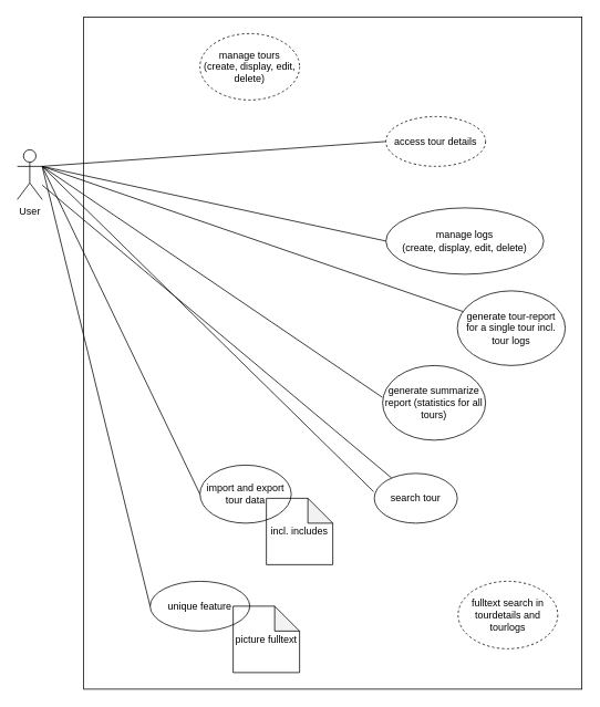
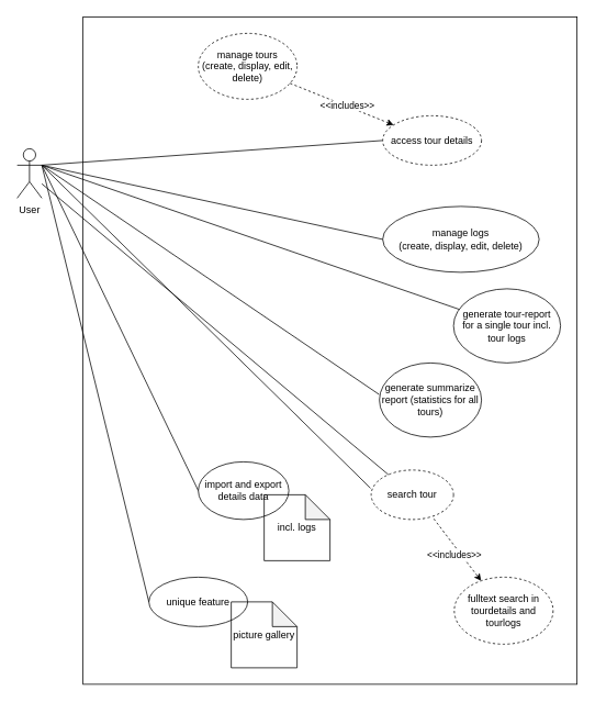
+ <mxCell id="10" style="rounded=0;orthogonalLoop=1;jettySize=auto;html=1;dashed=1;" parent="1" source="12" target="19" edge="1"><mxGeometry relative="1" as="geometry" /></mxCell>
+ <mxCell id="11" value="&amp;lt;&amp;lt;includes&amp;gt;&amp;gt;" style="edgeLabel;html=1;align=center;verticalAlign=middle;resizable=0;points=[];" parent="10" vertex="1" connectable="0"><mxGeometry x="0.328" y="1" relative="1" as="geometry"><mxPoint x="-15" y="-6" as="offset" /></mxGeometry></mxCell>
- <mxCell id="14" value="import and export&lt;br&gt;tour data" style="ellipse;whiteSpace=wrap;html=1;fillColor=none;" parent="1" vertex="1"><mxGeometry x="240" y="560" width="110" height="70" as="geometry" /></mxCell>
+ <mxCell id="14" value="import and export&lt;br&gt;details data" style="ellipse;whiteSpace=wrap;html=1;fillColor=none;" parent="1" vertex="1"><mxGeometry x="240" y="560" width="110" height="70" as="geometry" /></mxCell>
- <mxCell id="18" value="search tour" style="ellipse;whiteSpace=wrap;html=1;fillColor=none;" parent="1" vertex="1"><mxGeometry x="450" y="570" width="100" height="60" as="geometry" /></mxCell>
+ <mxCell id="18" value="search tour" style="ellipse;whiteSpace=wrap;html=1;fillColor=none;dashed=1;" parent="1" vertex="1"><mxGeometry x="450" y="570" width="100" height="60" as="geometry" /></mxCell>
- <mxCell id="15" value="incl. includes" style="shape=note;whiteSpace=wrap;html=1;backgroundOutline=1;darkOpacity=0.05;fillColor=none;" parent="1" vertex="1"><mxGeometry x="320" y="600" width="80" height="80" as="geometry" /></mxCell>
+ <mxCell id="15" value="incl. logs" style="shape=note;whiteSpace=wrap;html=1;backgroundOutline=1;darkOpacity=0.05;fillColor=none;" parent="1" vertex="1"><mxGeometry x="320" y="600" width="80" height="80" as="geometry" /></mxCell>
+ <mxCell id="20" style="rounded=0;orthogonalLoop=1;jettySize=auto;html=1;dashed=1;exitX=0.761;exitY=0.987;exitDx=0;exitDy=0;exitPerimeter=0;" parent="1" source="18" target="22" edge="1"><mxGeometry relative="1" as="geometry"><mxPoint x="439.997" y="679.995" as="sourcePoint" /></mxGeometry></mxCell>
+ <mxCell id="21" value="&amp;lt;&amp;lt;includes&amp;gt;&amp;gt;" style="edgeLabel;html=1;align=center;verticalAlign=middle;resizable=0;points=[];" parent="20" vertex="1" connectable="0"><mxGeometry x="0.328" y="1" relative="1" as="geometry"><mxPoint x="-15" y="-6" as="offset" /></mxGeometry></mxCell>
- <mxCell id="25" value="picture fulltext" style="shape=note;whiteSpace=wrap;html=1;backgroundOutline=1;darkOpacity=0.05;fillColor=none;" parent="1" vertex="1"><mxGeometry x="280" y="730" width="80" height="80" as="geometry" /></mxCell>
+ <mxCell id="25" value="picture gallery" style="shape=note;whiteSpace=wrap;html=1;backgroundOutline=1;darkOpacity=0.05;fillColor=none;" parent="1" vertex="1"><mxGeometry x="280" y="730" width="80" height="80" as="geometry" /></mxCell>
